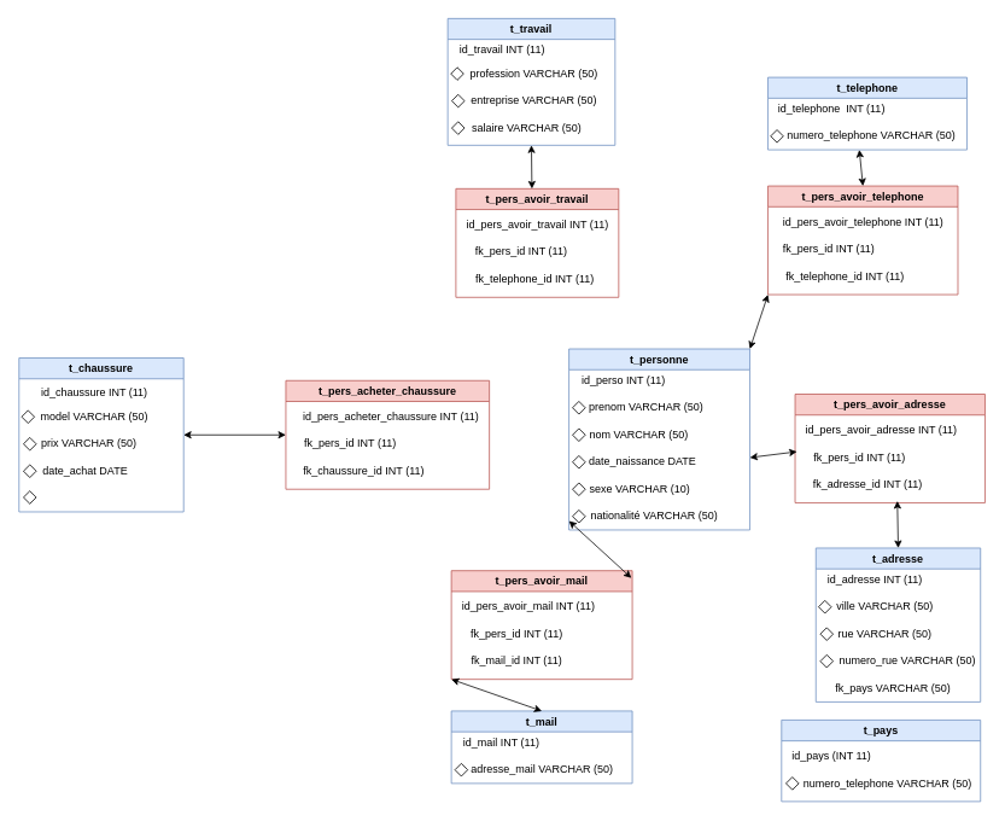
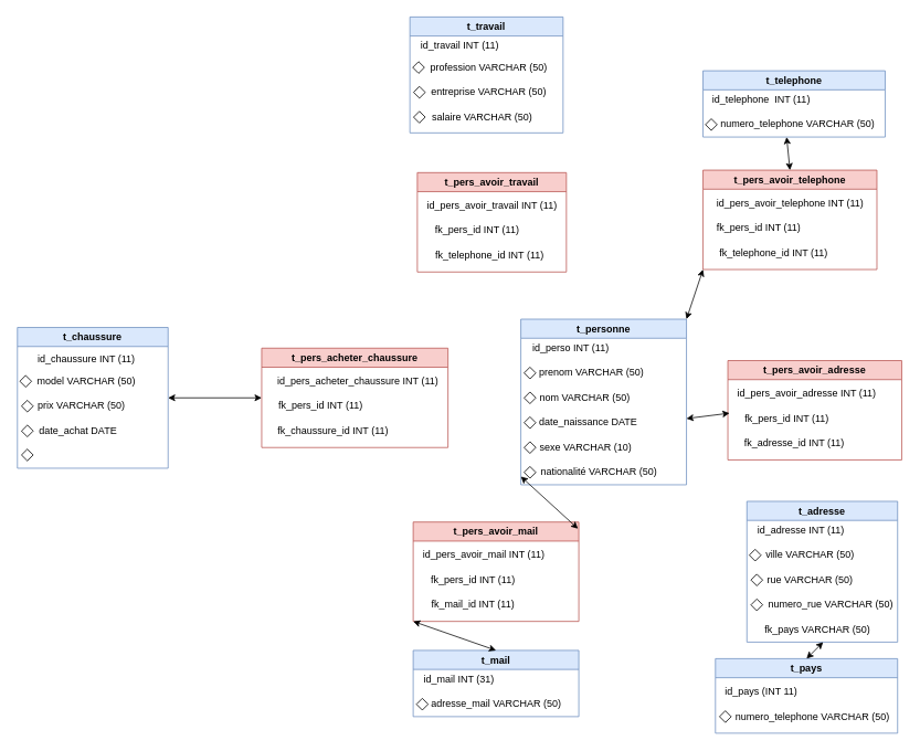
- <mxCell id="85" value="" style="endArrow=classic;startArrow=classic;html=1;rounded=0;exitX=0.467;exitY=0;exitDx=0;exitDy=0;entryX=0.5;entryY=1;entryDx=0;entryDy=0;exitPerimeter=0;" parent="1" source="71" target="26" edge="1"><mxGeometry width="50" height="50" relative="1" as="geometry"><mxPoint x="758" y="445" as="sourcePoint" /><mxPoint x="808" y="395" as="targetPoint" /></mxGeometry></mxCell>
- <mxCell id="81" value="" style="endArrow=classic;startArrow=classic;html=1;rounded=0;exitX=0.736;exitY=1.1;exitDx=0;exitDy=0;entryX=0.5;entryY=0;entryDx=0;entryDy=0;exitPerimeter=0;" parent="1" source="60" target="15" edge="1"><mxGeometry width="50" height="50" relative="1" as="geometry"><mxPoint x="758" y="715" as="sourcePoint" /><mxPoint x="1188" y="645" as="targetPoint" /></mxGeometry></mxCell>
+ <mxCell id="80" value="" style="endArrow=classic;startArrow=classic;html=1;rounded=0;exitX=0.5;exitY=0;exitDx=0;exitDy=0;entryX=0.547;entryY=1;entryDx=0;entryDy=0;entryPerimeter=0;" parent="1" source="35" target="17" edge="1"><mxGeometry width="50" height="50" relative="1" as="geometry"><mxPoint x="758" y="715" as="sourcePoint" /><mxPoint x="808" y="665" as="targetPoint" /></mxGeometry></mxCell>
- <mxCell id="46" value="id_mail INT (11)" style="text;html=1;align=center;verticalAlign=middle;resizable=0;points=[];autosize=1;strokeColor=none;fillColor=none;" parent="45" vertex="1"><mxGeometry y="20" width="110" height="30" as="geometry" /></mxCell>
+ <mxCell id="46" value="id_mail INT (31)" style="text;html=1;align=center;verticalAlign=middle;resizable=0;points=[];autosize=1;strokeColor=none;fillColor=none;" parent="45" vertex="1"><mxGeometry y="20" width="110" height="30" as="geometry" /></mxCell>
